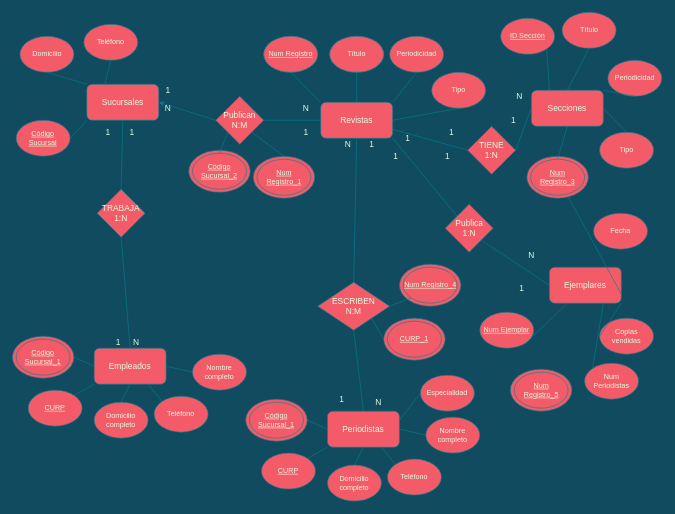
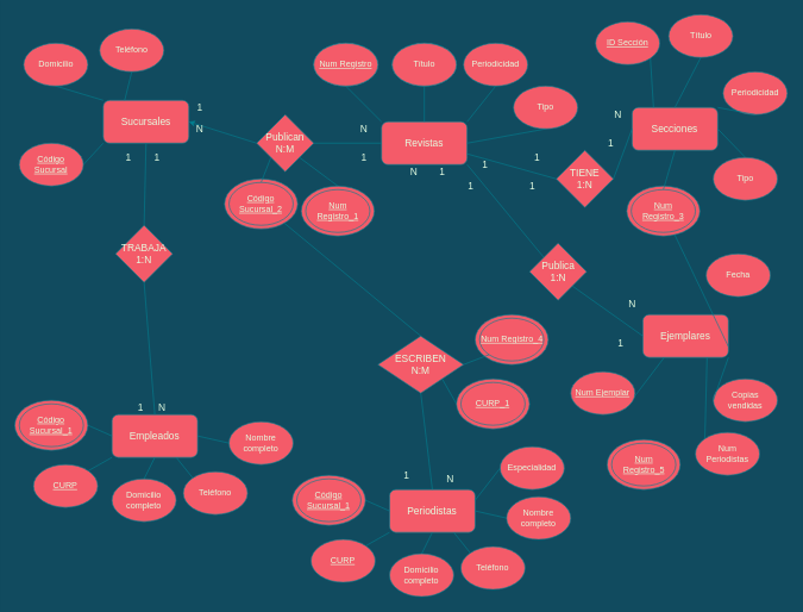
- <mxCell id="29" value="" style="endArrow=none;html=1;rounded=1;sketch=0;fontSize=14;fontColor=#E4FDE1;strokeColor=#028090;fillColor=#F45B69;curved=0;entryX=0.5;entryY=1;entryDx=0;entryDy=0;exitX=0;exitY=0.5;exitDx=0;exitDy=0;startArrow=none;labelBackgroundColor=#114B5F;" parent="1" source="108" target="14" edge="1"><mxGeometry width="50" height="50" relative="1" as="geometry"><mxPoint x="634" y="350" as="sourcePoint" /><mxPoint x="489" y="385" as="targetPoint" /></mxGeometry></mxCell>
+ <mxCell id="29" value="" style="endArrow=none;html=1;rounded=1;sketch=0;fontSize=14;fontColor=#E4FDE1;strokeColor=#028090;fillColor=#F45B69;curved=0;exitX=0;exitY=0.5;exitDx=0;exitDy=0;startArrow=none;labelBackgroundColor=#114B5F;" parent="1" source="108" target="94" edge="1"><mxGeometry width="50" height="50" relative="1" as="geometry"><mxPoint x="634" y="350" as="sourcePoint" /><mxPoint x="489" y="385" as="targetPoint" /></mxGeometry></mxCell>
- <mxCell id="78" value="&lt;font style=&quot;font-size: 14px;&quot;&gt;Ejemplares&lt;/font&gt;" style="rounded=1;whiteSpace=wrap;html=1;sketch=0;fontColor=#E4FDE1;strokeColor=#028090;fillColor=#F45B69;" parent="1" vertex="1"><mxGeometry x="915.25" y="445" width="120" height="60" as="geometry" /></mxCell>
+ <mxCell id="78" value="&lt;font style=&quot;font-size: 14px;&quot;&gt;Ejemplares&lt;/font&gt;" style="rounded=1;whiteSpace=wrap;html=1;sketch=0;fontColor=#E4FDE1;strokeColor=#028090;fillColor=#F45B69;" parent="1" vertex="1"><mxGeometry x="900.25" y="440" width="120" height="60" as="geometry" /></mxCell>
